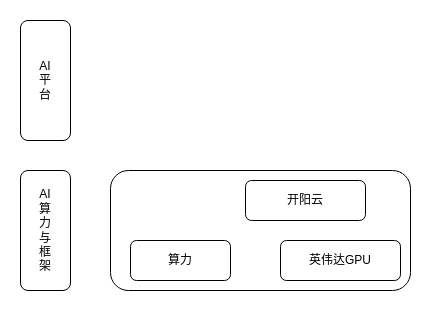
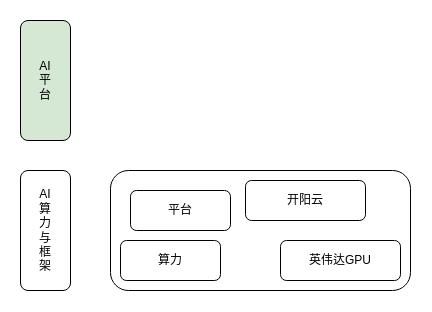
- <mxCell id="8" value="AI&lt;div&gt;平&lt;/div&gt;&lt;div&gt;台&lt;/div&gt;" style="rounded=1;whiteSpace=wrap;html=1;" vertex="1" parent="1"><mxGeometry x="20" y="20" width="50" height="120" as="geometry" /></mxCell>
+ <mxCell id="8" value="AI&lt;div&gt;平&lt;/div&gt;&lt;div&gt;台&lt;/div&gt;" style="rounded=1;whiteSpace=wrap;html=1;fillColor=#d5e8d4;" vertex="1" parent="1"><mxGeometry x="20" y="20" width="50" height="120" as="geometry" /></mxCell>
+ <mxCell id="6" value="平台" style="rounded=1;whiteSpace=wrap;html=1;" vertex="1" parent="1"><mxGeometry x="130" y="190" width="100" height="40" as="geometry" /></mxCell>
- <mxCell id="5" value="算力" style="rounded=1;whiteSpace=wrap;html=1;" vertex="1" parent="1"><mxGeometry x="130" y="240" width="100" height="40" as="geometry" /></mxCell>
+ <mxCell id="5" value="算力" style="rounded=1;whiteSpace=wrap;html=1;" vertex="1" parent="1"><mxGeometry x="120" y="240" width="100" height="40" as="geometry" /></mxCell>
